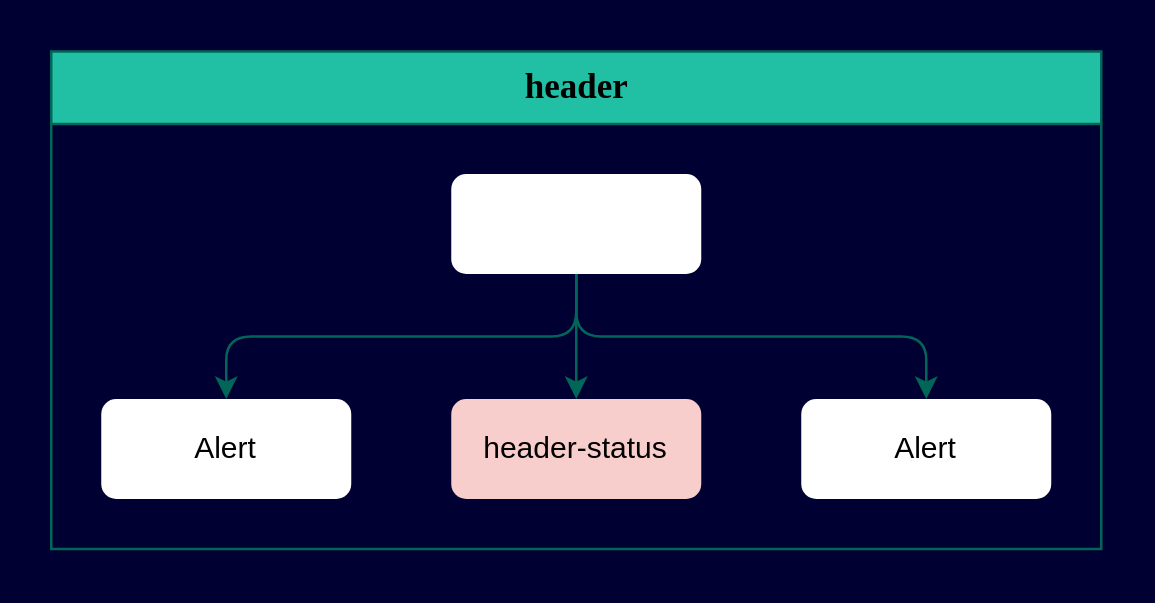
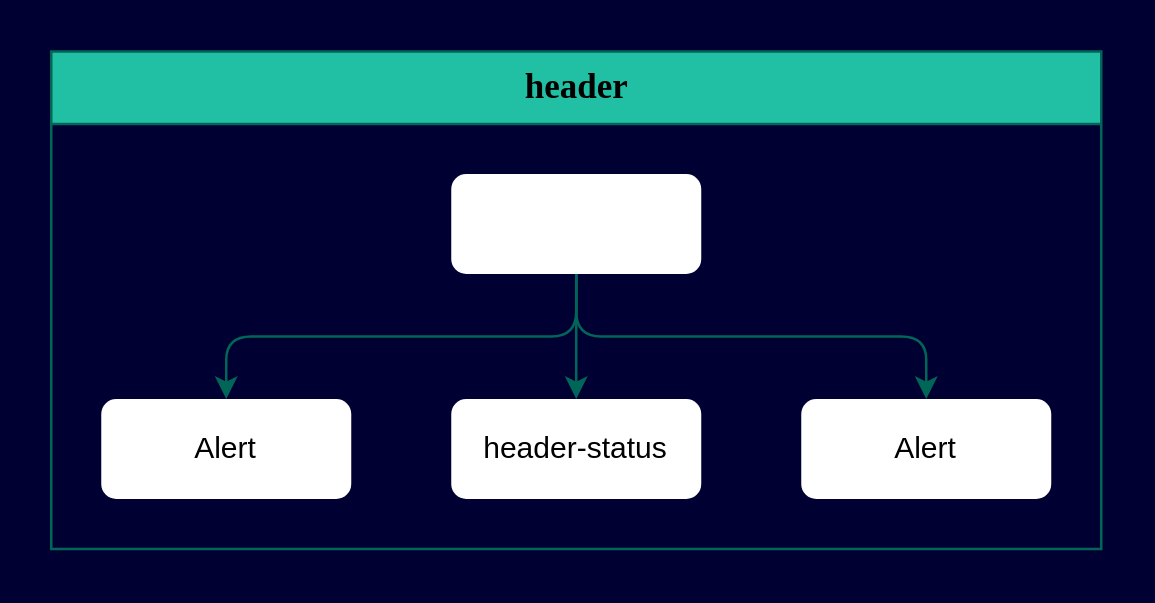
- <mxCell id="8" value="header-status" style="whiteSpace=wrap;html=1;strokeColor=none;glass=0;sketch=0;shadow=0;rounded=1;fillColor=#f8cecc;" vertex="1" parent="2"><mxGeometry x="160" y="139" width="100" height="40" as="geometry" /></mxCell>
+ <mxCell id="8" value="header-status" style="whiteSpace=wrap;html=1;strokeColor=none;glass=0;sketch=0;shadow=0;rounded=1;" vertex="1" parent="2"><mxGeometry x="160" y="139" width="100" height="40" as="geometry" /></mxCell>
